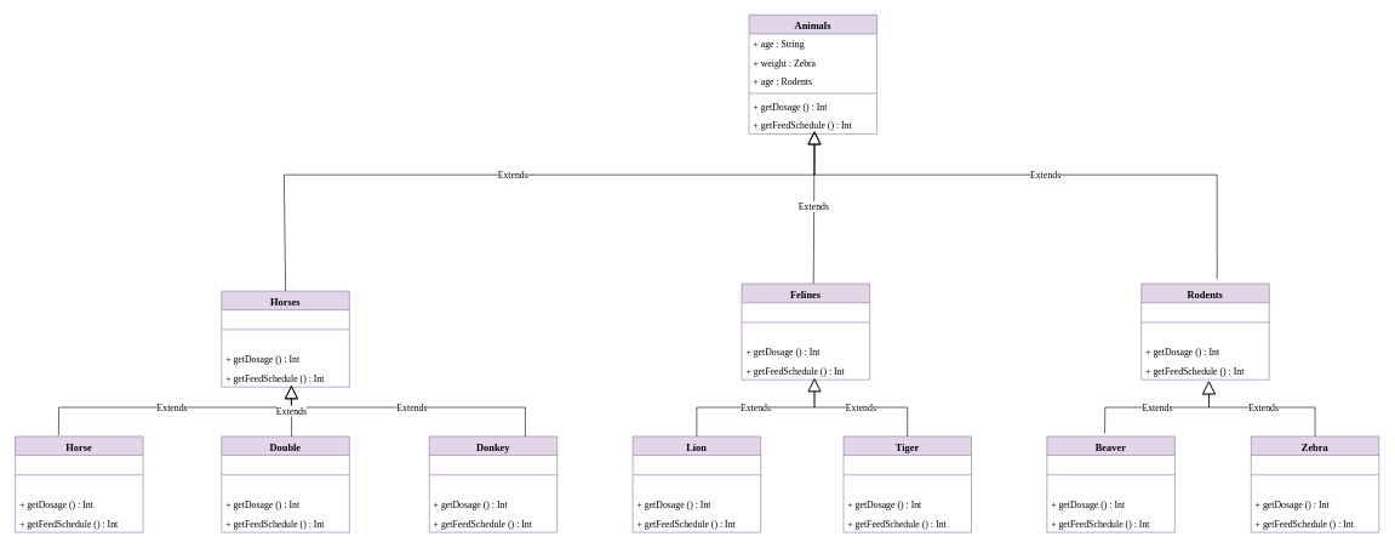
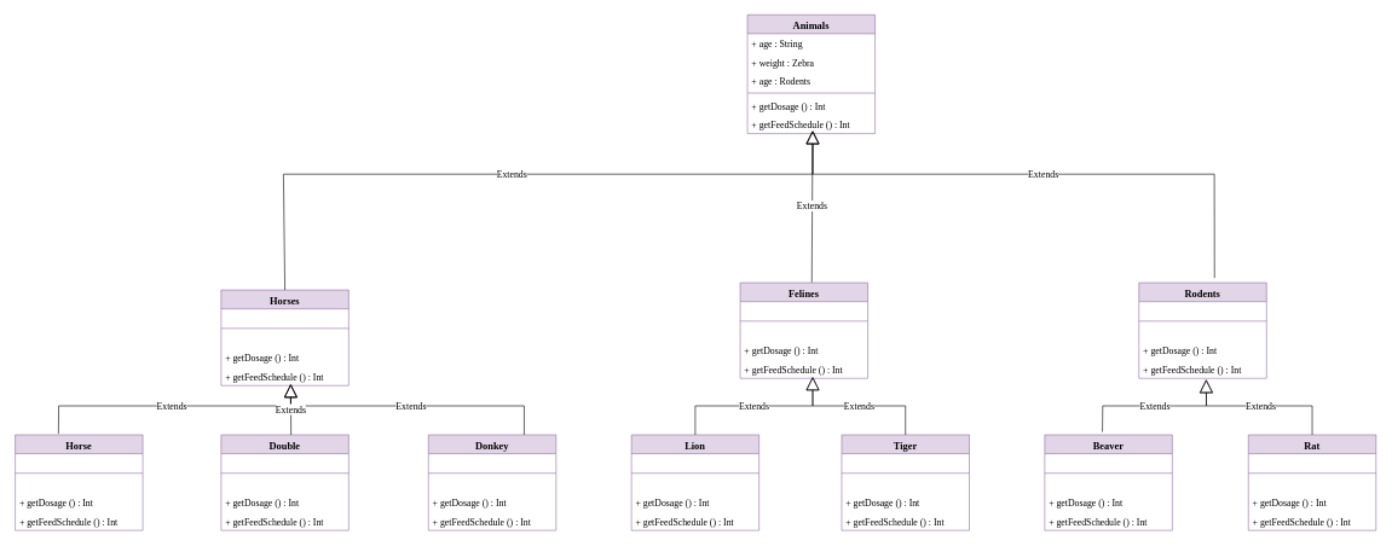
- <mxCell id="50" value="Zebra" style="swimlane;fontStyle=1;align=center;verticalAlign=top;childLayout=stackLayout;horizontal=1;startSize=26;horizontalStack=0;resizeParent=1;resizeParentMax=0;resizeLast=0;collapsible=1;marginBottom=0;fontFamily=Comic Sans MS;fillColor=#e1d5e7;strokeColor=#9673a6;fontSize=14;" vertex="1" parent="1"><mxGeometry x="1721" y="600" width="176" height="132" as="geometry" /></mxCell>
+ <mxCell id="50" value="Rat" style="swimlane;fontStyle=1;align=center;verticalAlign=top;childLayout=stackLayout;horizontal=1;startSize=26;horizontalStack=0;resizeParent=1;resizeParentMax=0;resizeLast=0;collapsible=1;marginBottom=0;fontFamily=Comic Sans MS;fillColor=#e1d5e7;strokeColor=#9673a6;fontSize=14;" vertex="1" parent="1"><mxGeometry x="1721" y="600" width="176" height="132" as="geometry" /></mxCell>
